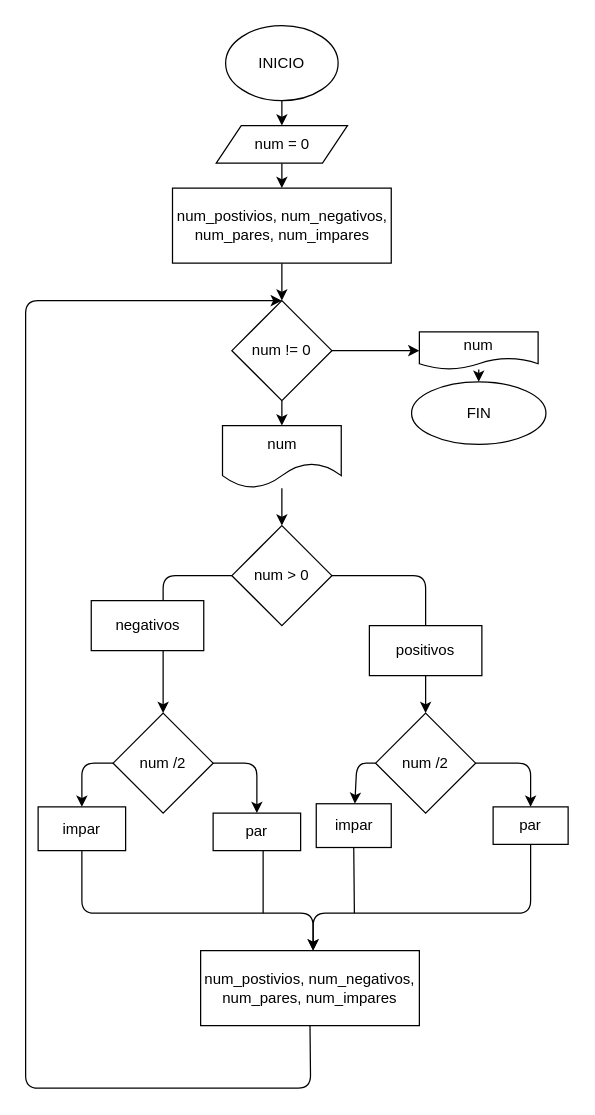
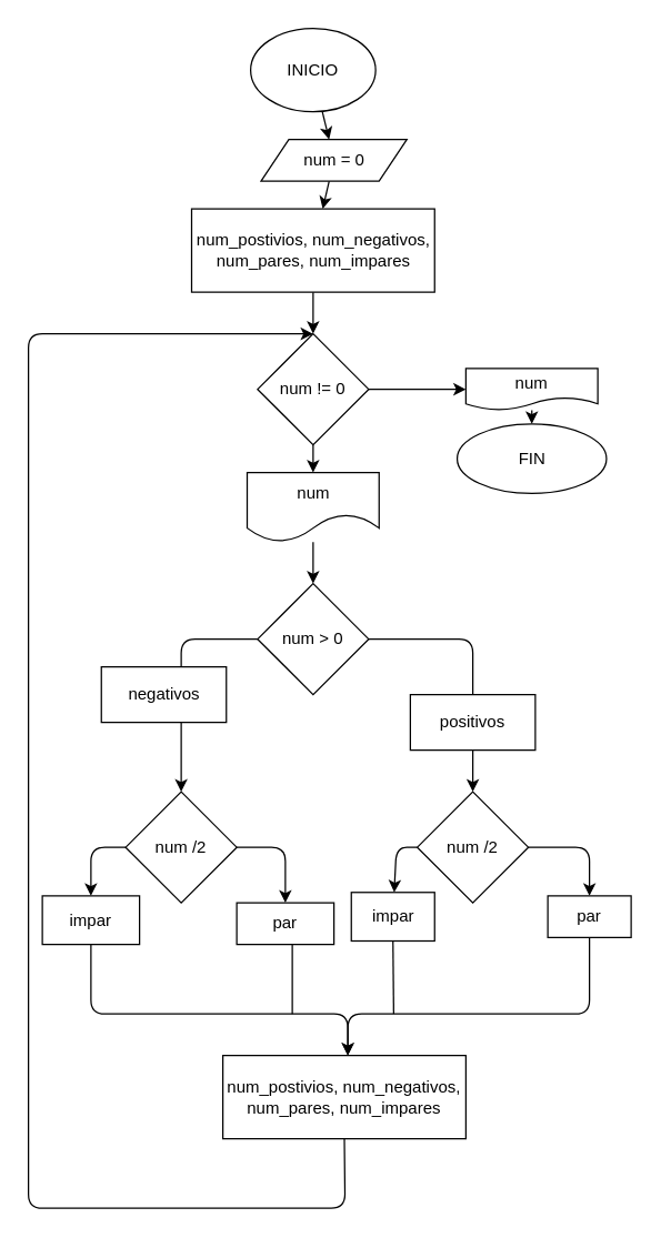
- <mxCell id="5" value="num = 0" style="shape=parallelogram;perimeter=parallelogramPerimeter;whiteSpace=wrap;html=1;fixedSize=1;" vertex="1" parent="1"><mxGeometry x="172.5" y="100" width="105" height="30" as="geometry" /></mxCell>
+ <mxCell id="5" value="num = 0" style="shape=parallelogram;perimeter=parallelogramPerimeter;whiteSpace=wrap;html=1;fixedSize=1;" vertex="1" parent="1"><mxGeometry x="187.5" y="100" width="105" height="30" as="geometry" /></mxCell>
